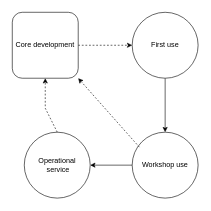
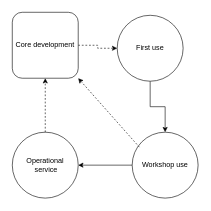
- <mxCell id="5" value="First use" style="ellipse;whiteSpace=wrap;html=1;aspect=fixed;" vertex="1" parent="1"><mxGeometry x="220" y="20" width="110" height="110" as="geometry" /></mxCell>
+ <mxCell id="5" value="First use" style="ellipse;whiteSpace=wrap;html=1;aspect=fixed;" vertex="1" parent="1"><mxGeometry x="195" y="25" width="110" height="110" as="geometry" /></mxCell>
- <mxCell id="8" value="Operational&lt;br&gt;&amp;nbsp;service" style="ellipse;whiteSpace=wrap;html=1;aspect=fixed;" vertex="1" parent="1"><mxGeometry x="40" y="220" width="110" height="110" as="geometry" /></mxCell>
+ <mxCell id="8" value="Operational&lt;br&gt;&amp;nbsp;service" style="ellipse;whiteSpace=wrap;html=1;aspect=fixed;" vertex="1" parent="1"><mxGeometry x="20" y="220" width="110" height="110" as="geometry" /></mxCell>
